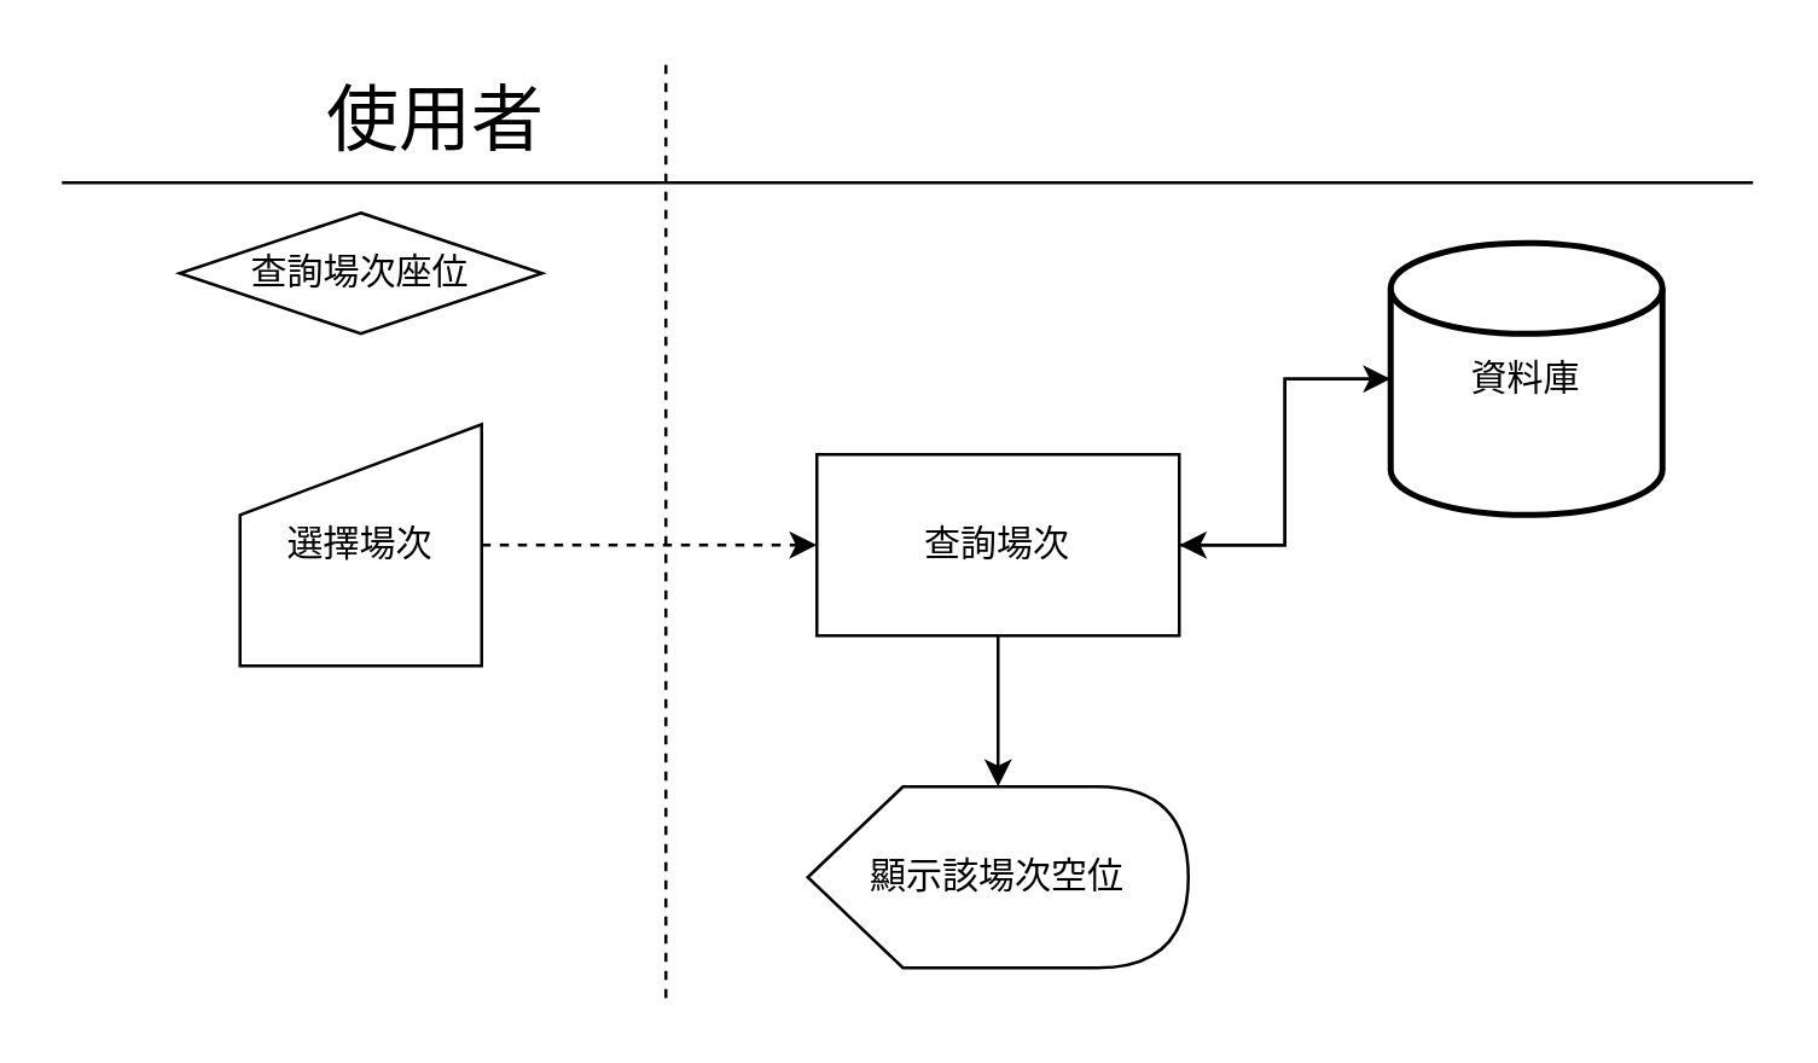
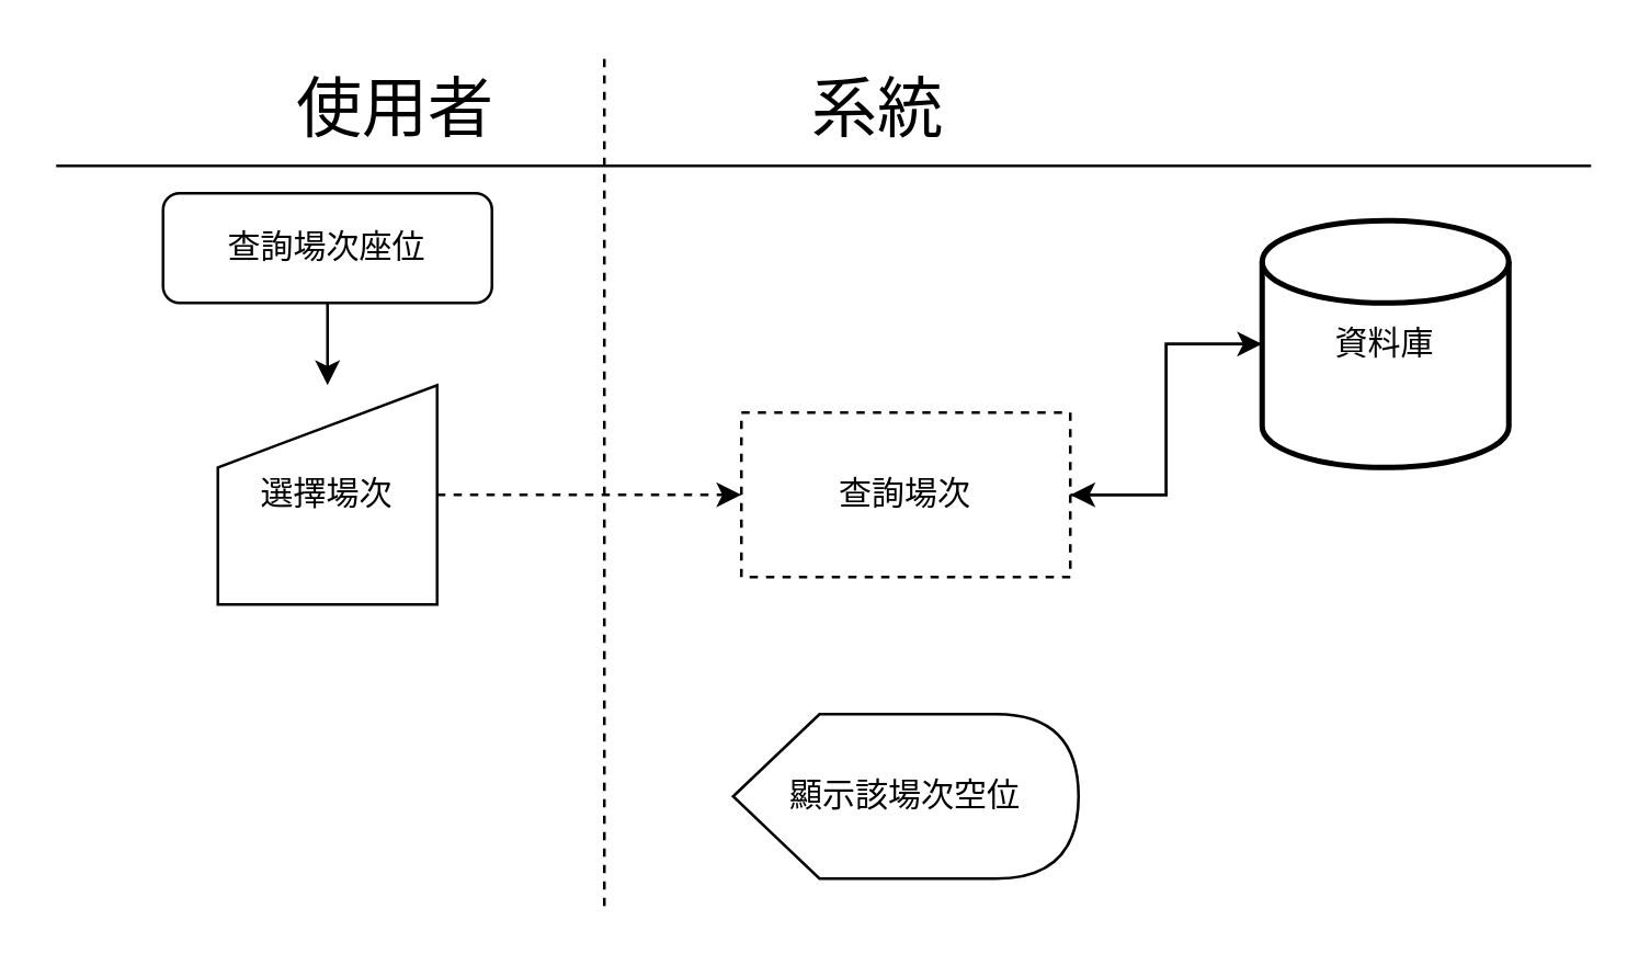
+ <mxCell id="6" value="&lt;font style=&quot;font-size: 24px&quot;&gt;系統&lt;br&gt;&lt;/font&gt;" style="text;html=1;strokeColor=none;fillColor=none;align=center;verticalAlign=middle;whiteSpace=wrap;rounded=0;" parent="1" vertex="1"><mxGeometry x="295" y="30" width="50" height="20" as="geometry" /></mxCell>
- <mxCell id="3" value="查詢場次座位" style="rhombus;whiteSpace=wrap;html=1;fontSize=12;glass=0;strokeWidth=1;shadow=0;" parent="1" vertex="1"><mxGeometry x="59" y="70" width="120" height="40" as="geometry" /></mxCell>
+ <mxCell id="3" value="查詢場次座位" style="rounded=1;whiteSpace=wrap;html=1;fontSize=12;glass=0;strokeWidth=1;shadow=0;" parent="1" vertex="1"><mxGeometry x="59" y="70" width="120" height="40" as="geometry" /></mxCell>
+ <mxCell id="2" style="edgeStyle=orthogonalEdgeStyle;rounded=0;orthogonalLoop=1;jettySize=auto;html=1;" parent="1" source="3" target="9" edge="1"><mxGeometry relative="1" as="geometry" /></mxCell>
- <mxCell id="12" value="查詢場次" style="rounded=0;whiteSpace=wrap;html=1;" parent="1" vertex="1"><mxGeometry x="270" y="150" width="120" height="60" as="geometry" /></mxCell>
+ <mxCell id="12" value="查詢場次" style="rounded=0;whiteSpace=wrap;html=1;dashed=1;" parent="1" vertex="1"><mxGeometry x="270" y="150" width="120" height="60" as="geometry" /></mxCell>
- <mxCell id="11" style="edgeStyle=orthogonalEdgeStyle;rounded=0;orthogonalLoop=1;jettySize=auto;html=1;" parent="1" source="12" target="15" edge="1"><mxGeometry relative="1" as="geometry" /></mxCell>
